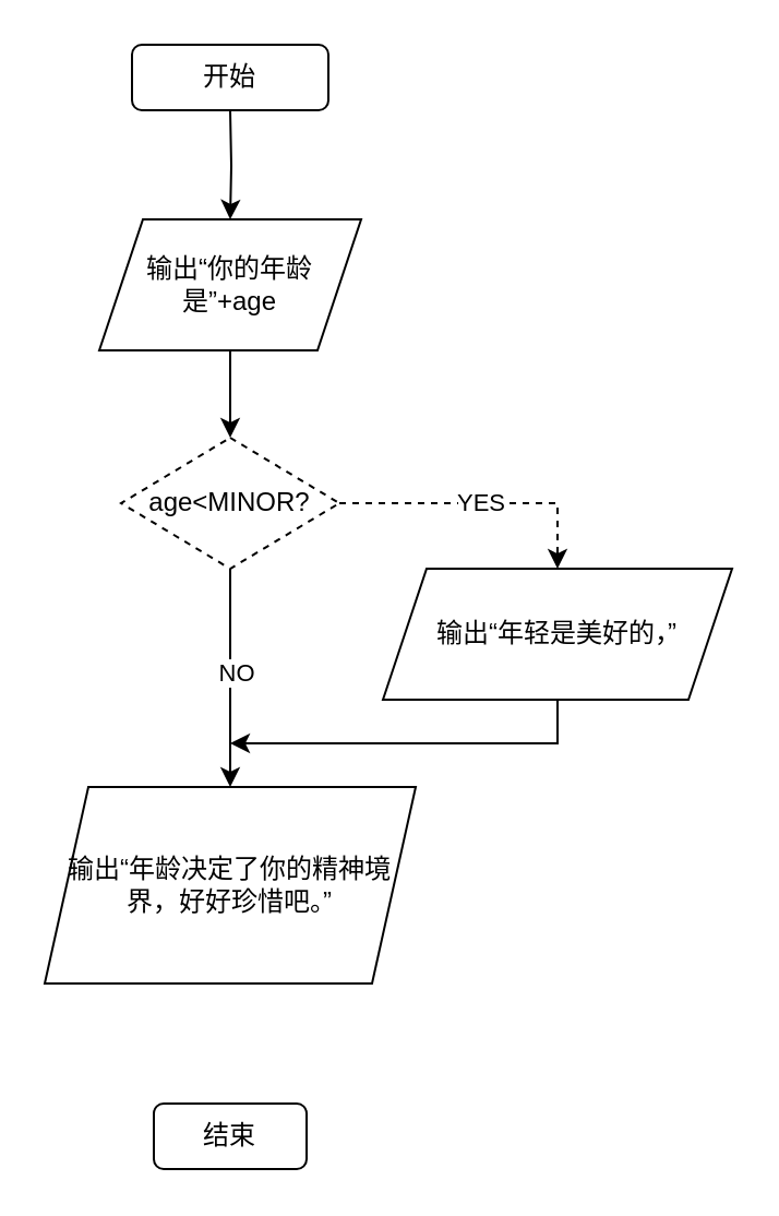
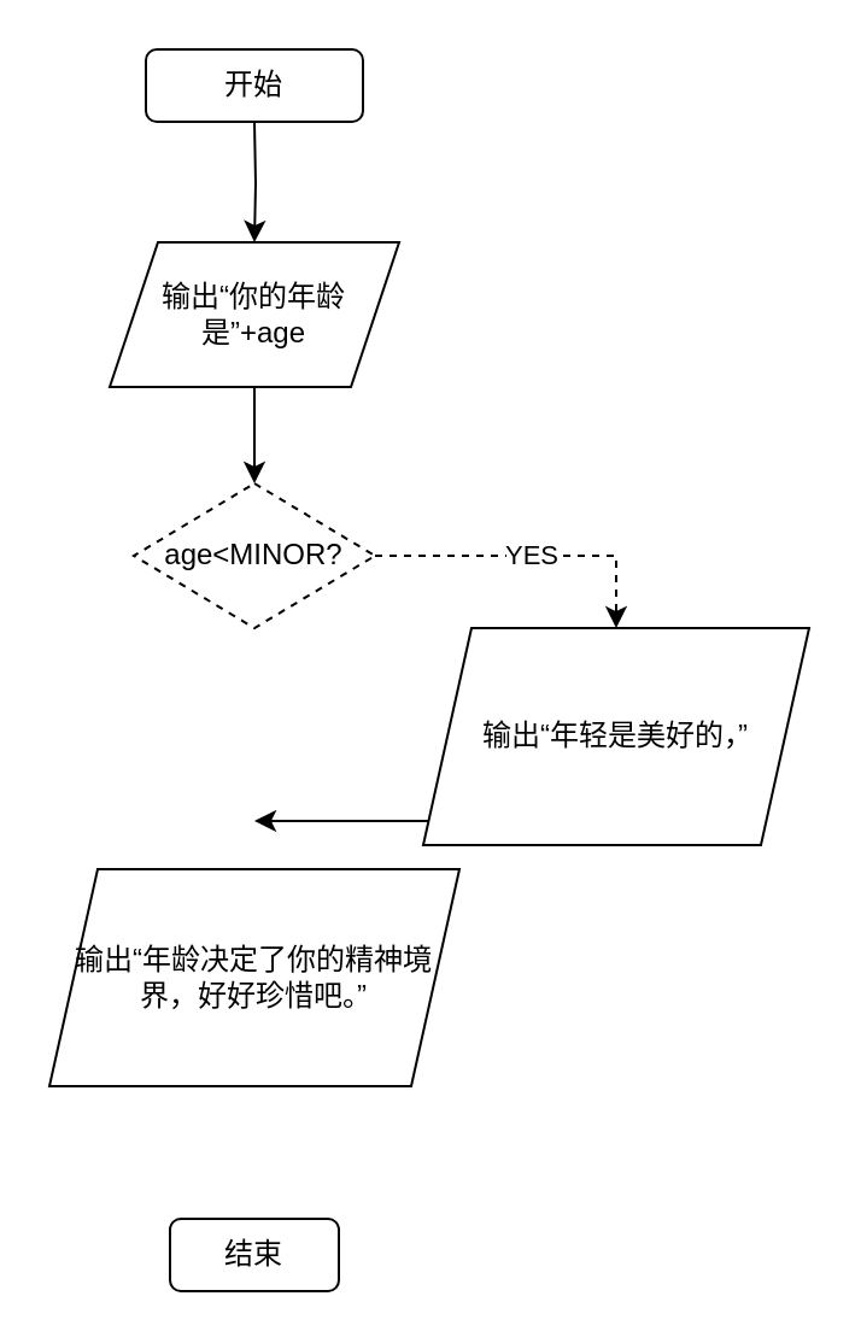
- <mxCell id="10" value="输出“年轻是美好的，”" style="shape=parallelogram;perimeter=parallelogramPerimeter;whiteSpace=wrap;html=1;fixedSize=1;" vertex="1" parent="1"><mxGeometry x="175" y="260" width="160" height="60" as="geometry" /></mxCell>
+ <mxCell id="10" value="输出“年轻是美好的，”" style="shape=parallelogram;perimeter=parallelogramPerimeter;whiteSpace=wrap;html=1;fixedSize=1;" vertex="1" parent="1"><mxGeometry x="175" y="260" width="160" height="90" as="geometry" /></mxCell>
- <mxCell id="6" style="edgeStyle=orthogonalEdgeStyle;rounded=0;orthogonalLoop=1;jettySize=auto;html=1;exitX=0.5;exitY=1;exitDx=0;exitDy=0;entryX=0.5;entryY=0;entryDx=0;entryDy=0;" edge="1" parent="1" source="8" target="11"><mxGeometry relative="1" as="geometry" /></mxCell>
- <mxCell id="7" value="NO" style="edgeLabel;html=1;align=center;verticalAlign=middle;resizable=0;points=[];" vertex="1" connectable="0" parent="6"><mxGeometry x="-0.06" y="2" relative="1" as="geometry"><mxPoint as="offset" /></mxGeometry></mxCell>
